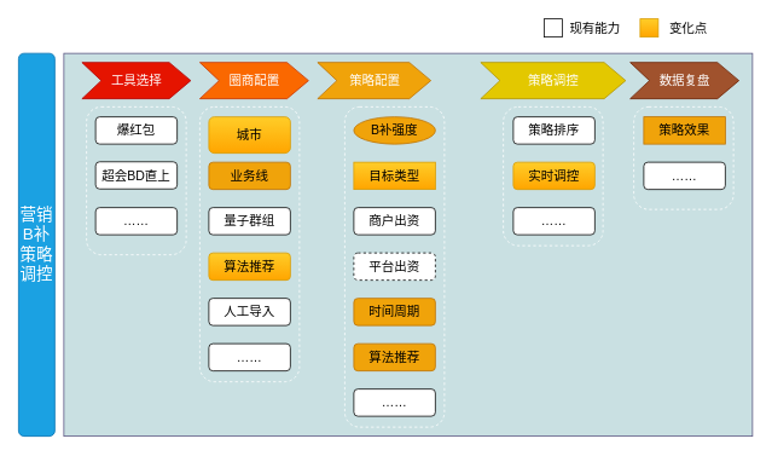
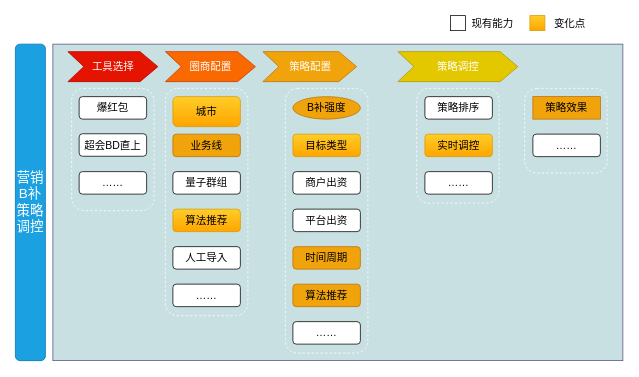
- <mxCell id="12" value="数据复盘" style="html=1;shadow=0;dashed=0;align=center;verticalAlign=middle;shape=mxgraph.arrows2.arrow;dy=0;dx=23.73;notch=21.27;fontSize=14;fillColor=#a0522d;strokeColor=#6D1F00;fontColor=#ffffff;" vertex="1" parent="1"><mxGeometry x="695" y="68" width="120" height="40" as="geometry" /></mxCell>
- <mxCell id="19" value="目标类型" style="whiteSpace=wrap;html=1;fontSize=14;gradientColor=#ffa500;fillColor=#ffcd28;strokeColor=#d79b00;rounded=0;" vertex="1" parent="1"><mxGeometry x="390" y="178" width="90" height="30" as="geometry" /></mxCell>
+ <mxCell id="19" value="目标类型" style="rounded=1;whiteSpace=wrap;html=1;fontSize=14;gradientColor=#ffa500;fillColor=#ffcd28;strokeColor=#d79b00;" vertex="1" parent="1"><mxGeometry x="390" y="178" width="90" height="30" as="geometry" /></mxCell>
- <mxCell id="21" value="平台出资" style="rounded=1;whiteSpace=wrap;html=1;fontSize=14;dashed=1;" vertex="1" parent="1"><mxGeometry x="390" y="278" width="90" height="30" as="geometry" /></mxCell>
+ <mxCell id="21" value="平台出资" style="rounded=1;whiteSpace=wrap;html=1;fontSize=14;" vertex="1" parent="1"><mxGeometry x="390" y="278" width="90" height="30" as="geometry" /></mxCell>
